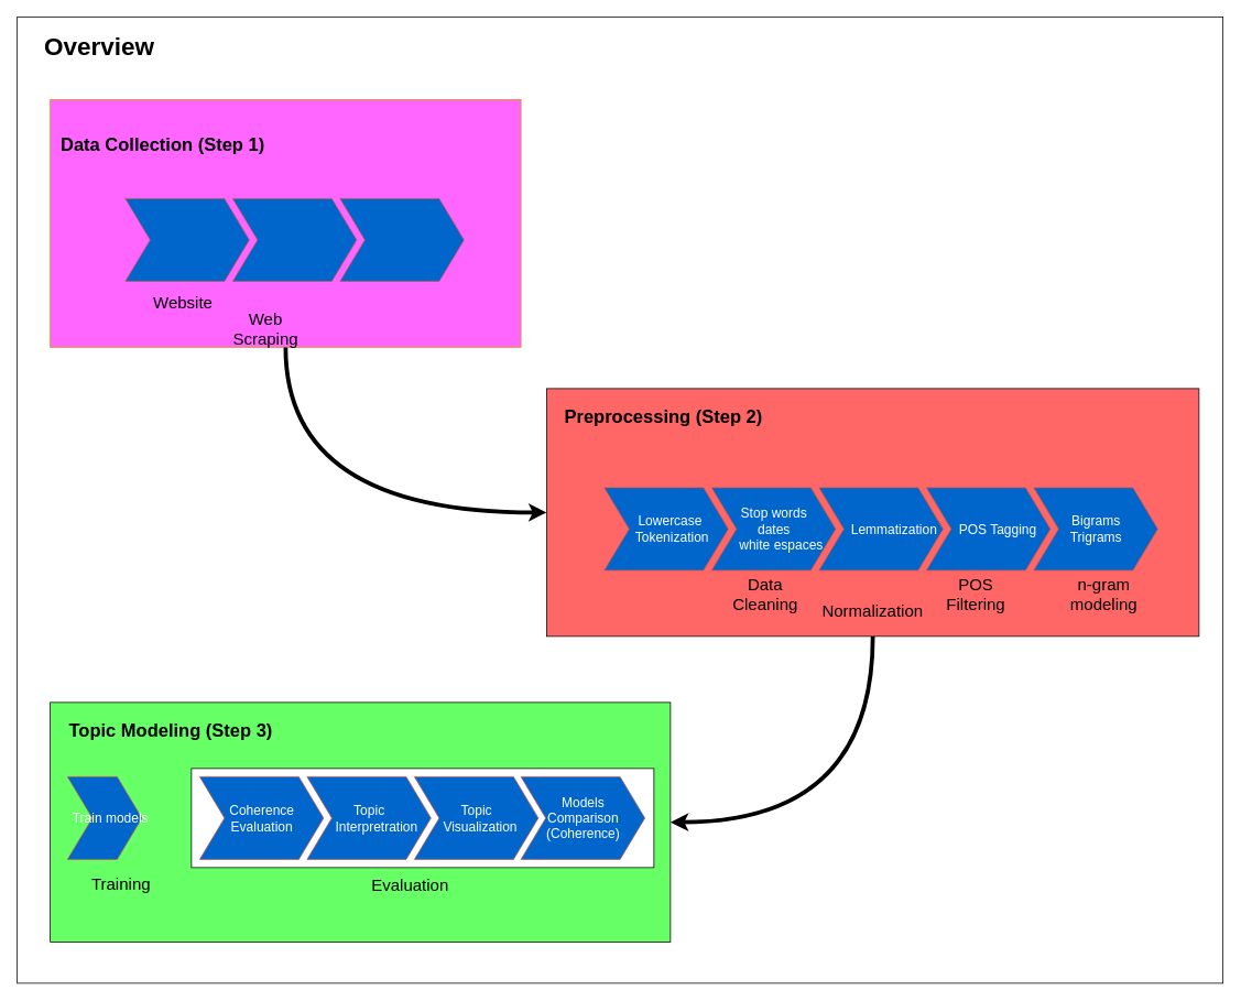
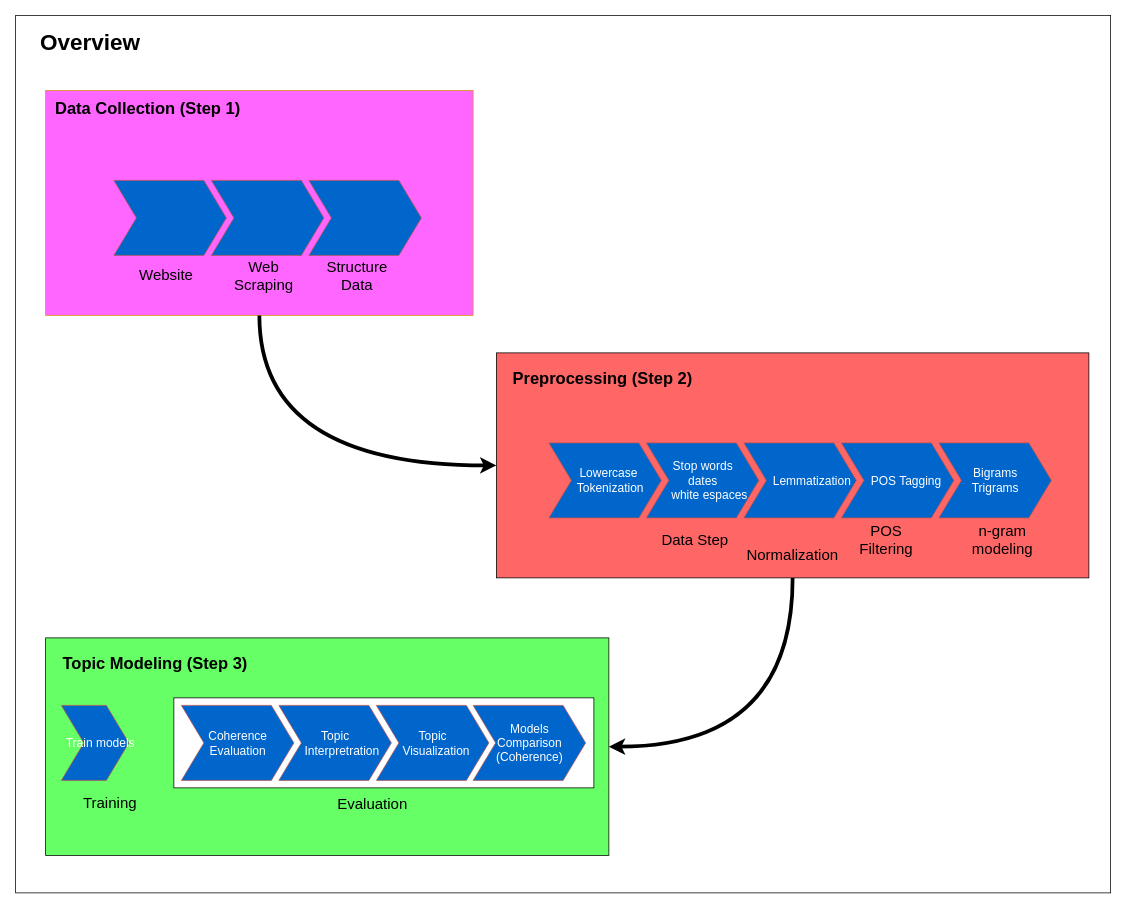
- <mxCell id="5" value="&lt;b style=&quot;font-size: 22px;&quot;&gt;&lt;font style=&quot;font-size: 22px;&quot;&gt;Data Collection (Step 1)&lt;/font&gt;&lt;/b&gt;" style="text;html=1;strokeColor=none;fillColor=none;align=left;verticalAlign=middle;whiteSpace=wrap;rounded=0;fontSize=22;" vertex="1" parent="1"><mxGeometry x="71" y="160" width="309" height="30" as="geometry" /></mxCell>
+ <mxCell id="5" value="&lt;b style=&quot;font-size: 22px;&quot;&gt;&lt;font style=&quot;font-size: 22px;&quot;&gt;Data Collection (Step 1)&lt;/font&gt;&lt;/b&gt;" style="text;html=1;strokeColor=none;fillColor=none;align=left;verticalAlign=middle;whiteSpace=wrap;rounded=0;fontSize=22;" vertex="1" parent="1"><mxGeometry x="71" y="130" width="309" height="30" as="geometry" /></mxCell>
+ <mxCell id="13" value="&lt;span style=&quot;font-size: 20px;&quot;&gt;Structure Data&lt;/span&gt;" style="text;html=1;strokeColor=none;fillColor=none;align=center;verticalAlign=middle;whiteSpace=wrap;rounded=0;fontSize=20;" vertex="1" parent="1"><mxGeometry x="427.88" y="352" width="95" height="30" as="geometry" /></mxCell>
- <mxCell id="12" value="&lt;span style=&quot;font-size: 20px;&quot;&gt;Web Scraping&lt;/span&gt;" style="text;html=1;strokeColor=none;fillColor=none;align=center;verticalAlign=middle;whiteSpace=wrap;rounded=0;fontSize=20;" vertex="1" parent="1"><mxGeometry x="276" y="382" width="90" height="30" as="geometry" /></mxCell>
+ <mxCell id="12" value="&lt;span style=&quot;font-size: 20px;&quot;&gt;Web Scraping&lt;/span&gt;" style="text;html=1;strokeColor=none;fillColor=none;align=center;verticalAlign=middle;whiteSpace=wrap;rounded=0;fontSize=20;" vertex="1" parent="1"><mxGeometry x="306" y="352" width="90" height="30" as="geometry" /></mxCell>
- <mxCell id="21" value="&lt;span style=&quot;font-size: 20px;&quot;&gt;Data Cleaning&lt;/span&gt;" style="text;html=1;strokeColor=none;fillColor=none;align=center;verticalAlign=middle;whiteSpace=wrap;rounded=0;fontSize=20;" vertex="1" parent="1"><mxGeometry x="871" y="703" width="110" height="30" as="geometry" /></mxCell>
+ <mxCell id="21" value="&lt;span style=&quot;font-size: 20px;&quot;&gt;Data Step&lt;/span&gt;" style="text;html=1;strokeColor=none;fillColor=none;align=center;verticalAlign=middle;whiteSpace=wrap;rounded=0;fontSize=20;" vertex="1" parent="1"><mxGeometry x="871" y="703" width="110" height="30" as="geometry" /></mxCell>
